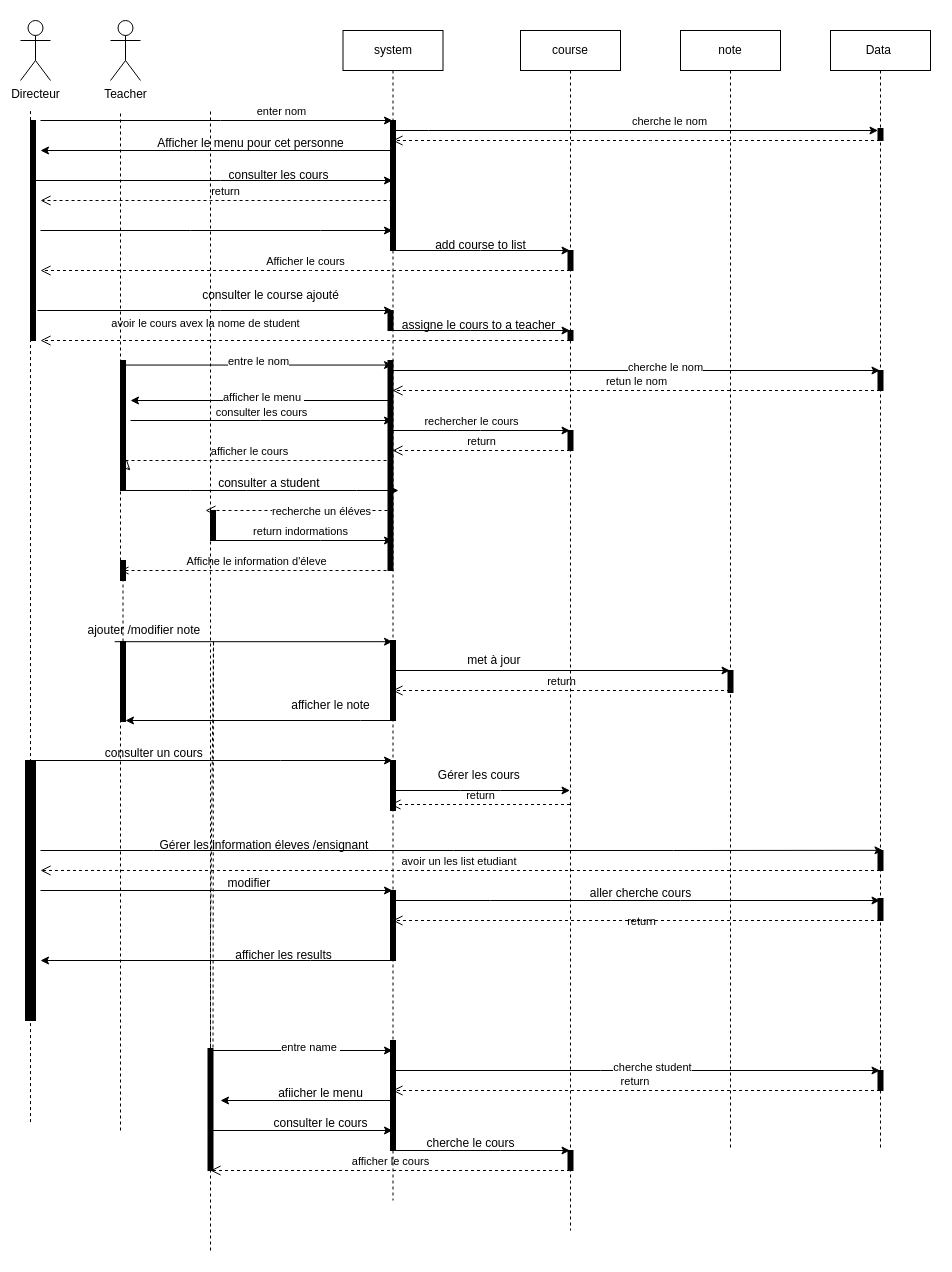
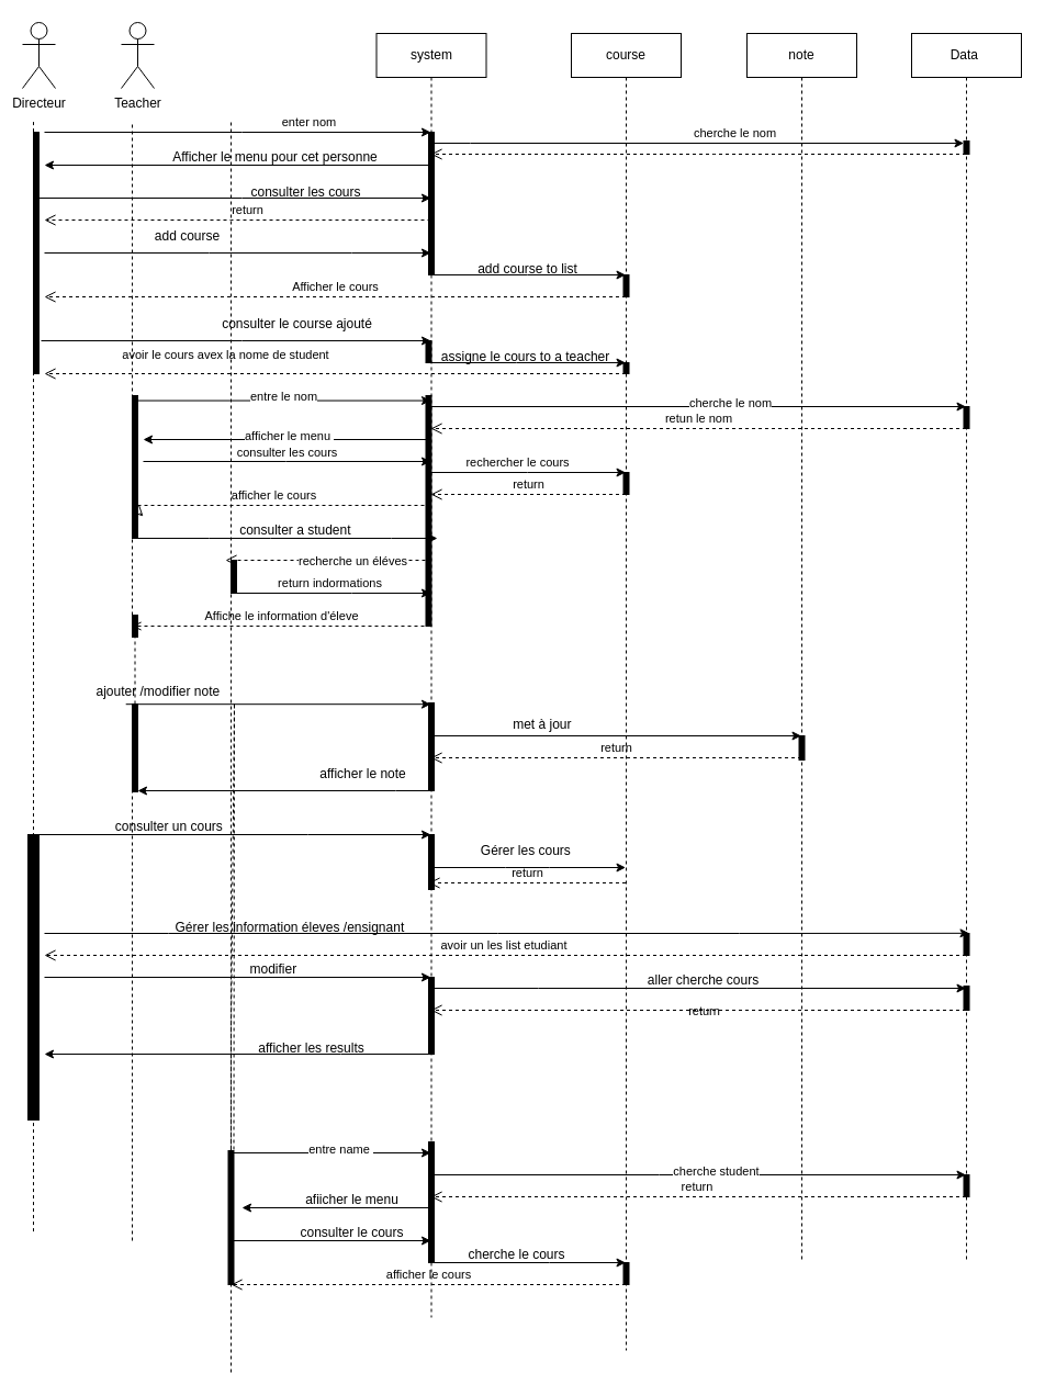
+ <mxCell id="8" value="add course" style="text;html=1;align=center;verticalAlign=middle;resizable=0;points=[];autosize=1;strokeColor=none;fillColor=none;" parent="1" vertex="1"><mxGeometry x="130" y="200" width="80" height="30" as="geometry" /></mxCell>
